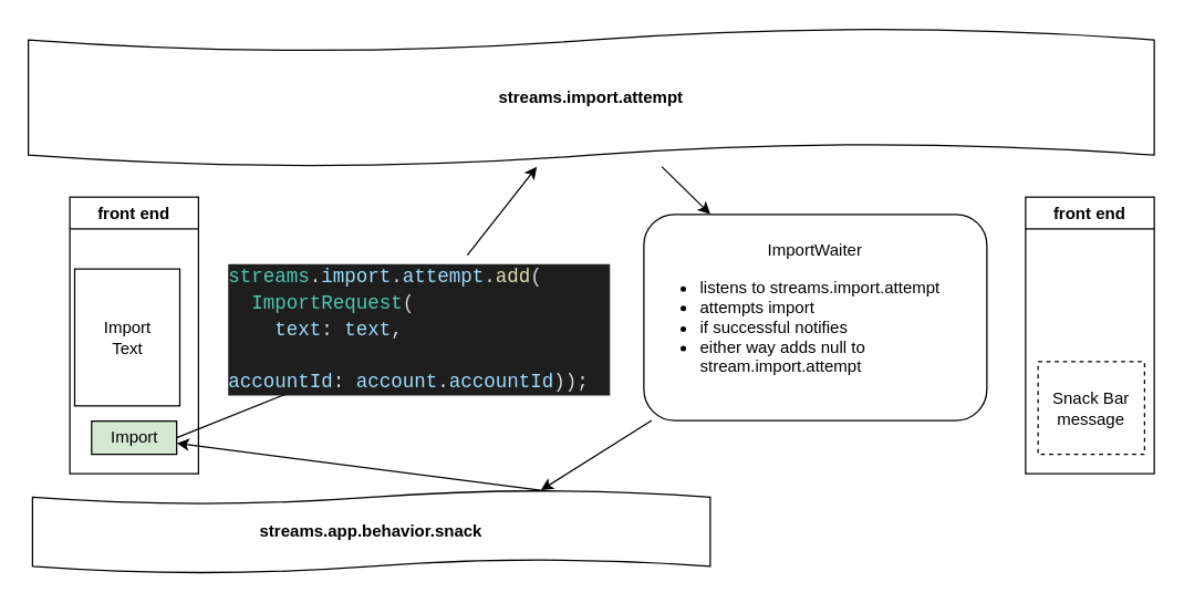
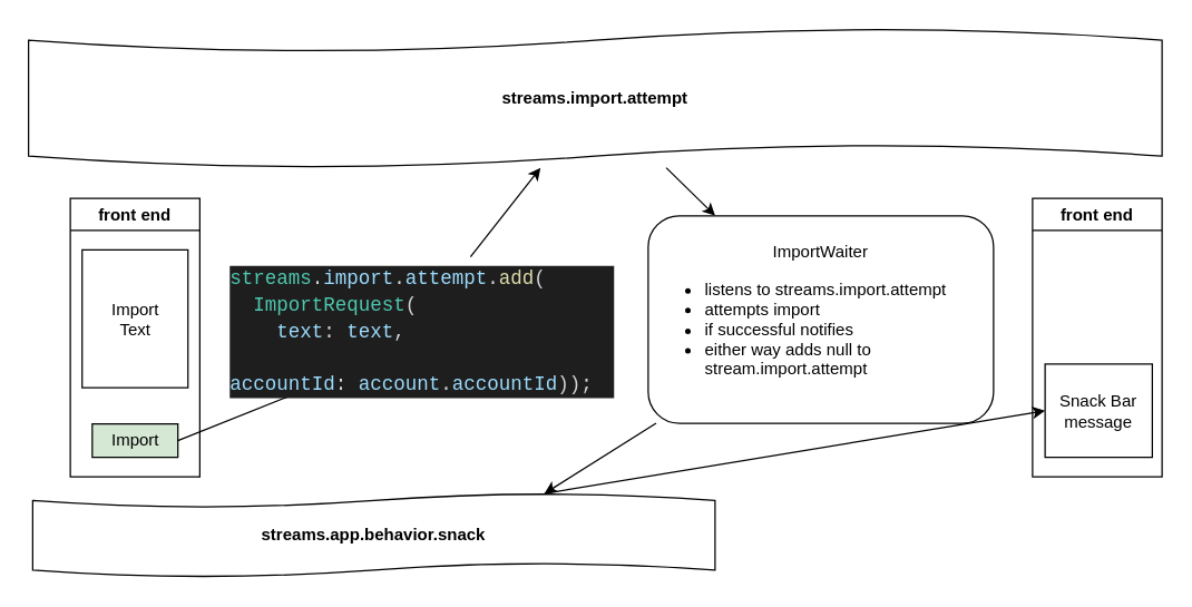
- <mxCell id="7" value="Import &lt;br&gt;Text" style="whiteSpace=wrap;html=1;" vertex="1" parent="6"><mxGeometry x="3.5" y="52" width="76" height="99" as="geometry" /></mxCell>
+ <mxCell id="7" value="Import &lt;br&gt;Text" style="whiteSpace=wrap;html=1;" vertex="1" parent="6"><mxGeometry x="8.5" y="37" width="76" height="99" as="geometry" /></mxCell>
- <mxCell id="15" value="Snack Bar message" style="whiteSpace=wrap;html=1;dashed=1;" vertex="1" parent="14"><mxGeometry x="9" y="119" width="77" height="67" as="geometry" /></mxCell>
+ <mxCell id="15" value="Snack Bar message" style="whiteSpace=wrap;html=1;" vertex="1" parent="14"><mxGeometry x="9" y="119" width="77" height="67" as="geometry" /></mxCell>
- <mxCell id="4" style="edgeStyle=none;html=1;exitX=0.75;exitY=0;exitDx=0;exitDy=0;exitPerimeter=0;" edge="1" parent="1" source="5" target="8"><mxGeometry relative="1" as="geometry" /></mxCell>
+ <mxCell id="4" style="edgeStyle=none;html=1;entryX=0;entryY=0.5;entryDx=0;entryDy=0;exitX=0.75;exitY=0;exitDx=0;exitDy=0;exitPerimeter=0;" edge="1" parent="1" source="5" target="15"><mxGeometry relative="1" as="geometry" /></mxCell>
